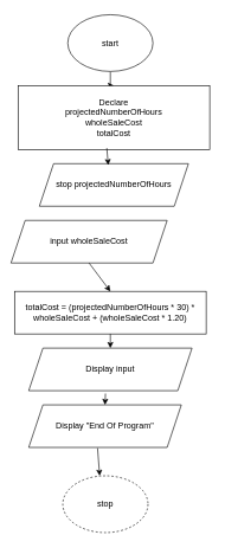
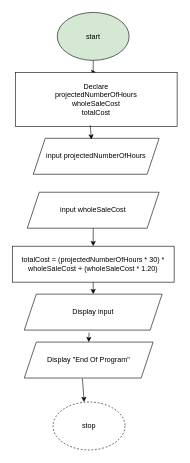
- <mxCell id="3" value="start" style="ellipse;whiteSpace=wrap;html=1;" parent="1" vertex="1"><mxGeometry x="95" y="20" width="120" height="80" as="geometry" /></mxCell>
+ <mxCell id="3" value="start" style="ellipse;whiteSpace=wrap;html=1;fillColor=#d5e8d4;" parent="1" vertex="1"><mxGeometry x="95" y="20" width="120" height="80" as="geometry" /></mxCell>
- <mxCell id="4" value="stop projectedNumberOfHours" style="shape=parallelogram;perimeter=parallelogramPerimeter;whiteSpace=wrap;html=1;fixedSize=1;" vertex="1" parent="1"><mxGeometry x="55" y="230" width="210" height="60" as="geometry" /></mxCell>
+ <mxCell id="4" value="input projectedNumberOfHours" style="shape=parallelogram;perimeter=parallelogramPerimeter;whiteSpace=wrap;html=1;fixedSize=1;" vertex="1" parent="1"><mxGeometry x="55" y="230" width="210" height="60" as="geometry" /></mxCell>
- <mxCell id="5" value="input wholeSaleCost" style="shape=parallelogram;perimeter=parallelogramPerimeter;whiteSpace=wrap;html=1;fixedSize=1;" vertex="1" parent="1"><mxGeometry x="15" y="310" width="220" height="60" as="geometry" /></mxCell>
+ <mxCell id="5" value="input wholeSaleCost" style="shape=parallelogram;perimeter=parallelogramPerimeter;whiteSpace=wrap;html=1;fixedSize=1;" vertex="1" parent="1"><mxGeometry x="45" y="320" width="220" height="60" as="geometry" /></mxCell>
